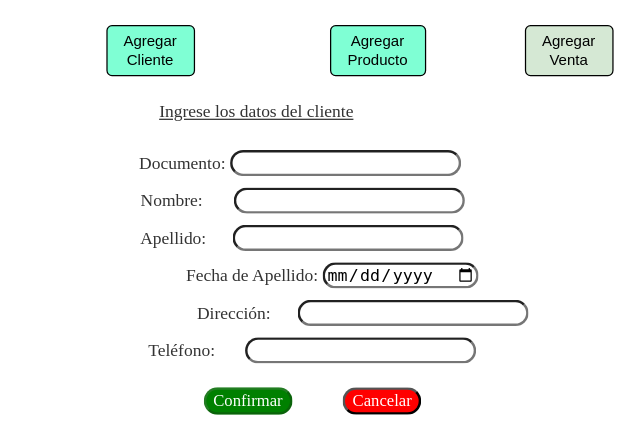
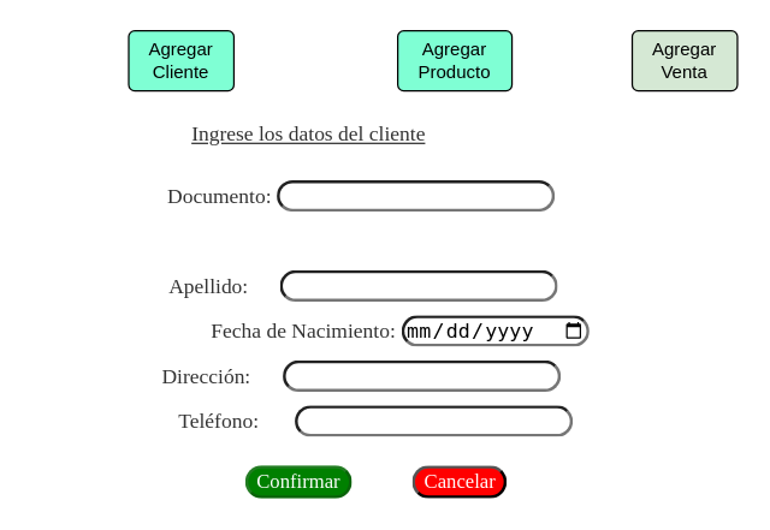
- <mxCell id="7" value="&lt;label style=&quot;font-family: &amp;#34;verdana&amp;#34; ; text-align: center ; color: rgb(51 , 51 , 51) ; font-size: 14px ; font-style: normal ; font-weight: 400 ; letter-spacing: normal ; text-indent: 0px ; text-transform: none ; word-spacing: 0px&quot;&gt;Nombre:&amp;nbsp; &amp;nbsp; &amp;nbsp; &amp;nbsp;&lt;/label&gt;&lt;input type=&quot;text&quot; class=&quot;ng-untouched ng-pristine ng-invalid&quot; style=&quot;border-radius: 30px&quot;&gt;" style="text;html=1;strokeColor=none;fillColor=none;align=center;verticalAlign=middle;whiteSpace=wrap;rounded=0;" parent="1" vertex="1"><mxGeometry x="40" y="150" width="404" height="20" as="geometry" /></mxCell>
- <mxCell id="9" value="&lt;label style=&quot;font-family: &amp;#34;verdana&amp;#34; ; color: rgb(51 , 51 , 51) ; font-size: 14px&quot;&gt;Fecha de Apellido:&amp;nbsp;&lt;/label&gt;&lt;input type=&quot;date&quot; class=&quot;ng-untouched ng-pristine ng-invalid&quot; style=&quot;border-radius: 30px&quot;&gt;" style="text;html=1;strokeColor=none;fillColor=none;align=center;verticalAlign=middle;whiteSpace=wrap;rounded=0;" parent="1" vertex="1"><mxGeometry x="106" y="210" width="320" height="20" as="geometry" /></mxCell>
+ <mxCell id="9" value="&lt;label style=&quot;font-family: &amp;#34;verdana&amp;#34; ; color: rgb(51 , 51 , 51) ; font-size: 14px&quot;&gt;Fecha de Nacimiento:&amp;nbsp;&lt;/label&gt;&lt;input type=&quot;date&quot; class=&quot;ng-untouched ng-pristine ng-invalid&quot; style=&quot;border-radius: 30px&quot;&gt;" style="text;html=1;strokeColor=none;fillColor=none;align=center;verticalAlign=middle;whiteSpace=wrap;rounded=0;" parent="1" vertex="1"><mxGeometry x="106" y="210" width="320" height="20" as="geometry" /></mxCell>
- <mxCell id="10" value="&lt;label style=&quot;font-family: &amp;#34;verdana&amp;#34; ; color: rgb(51 , 51 , 51) ; font-size: 14px&quot;&gt;Dirección:&amp;nbsp; &amp;nbsp; &amp;nbsp;&amp;nbsp;&lt;/label&gt;&lt;input type=&quot;text&quot; class=&quot;ng-untouched ng-pristine ng-invalid&quot; style=&quot;border-radius: 30px&quot;&gt;" style="text;html=1;strokeColor=none;fillColor=none;align=center;verticalAlign=middle;whiteSpace=wrap;rounded=0;" parent="1" vertex="1"><mxGeometry x="150" y="240" width="280" height="20" as="geometry" /></mxCell>
+ <mxCell id="10" value="&lt;label style=&quot;font-family: &amp;#34;verdana&amp;#34; ; color: rgb(51 , 51 , 51) ; font-size: 14px&quot;&gt;Dirección:&amp;nbsp; &amp;nbsp; &amp;nbsp;&amp;nbsp;&lt;/label&gt;&lt;input type=&quot;text&quot; class=&quot;ng-untouched ng-pristine ng-invalid&quot; style=&quot;border-radius: 30px&quot;&gt;" style="text;html=1;strokeColor=none;fillColor=none;align=center;verticalAlign=middle;whiteSpace=wrap;rounded=0;" parent="1" vertex="1"><mxGeometry x="100" y="240" width="280" height="20" as="geometry" /></mxCell>
